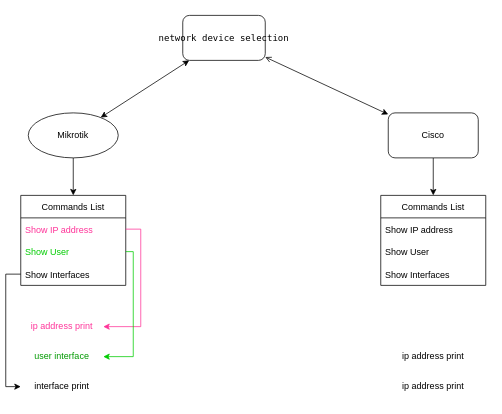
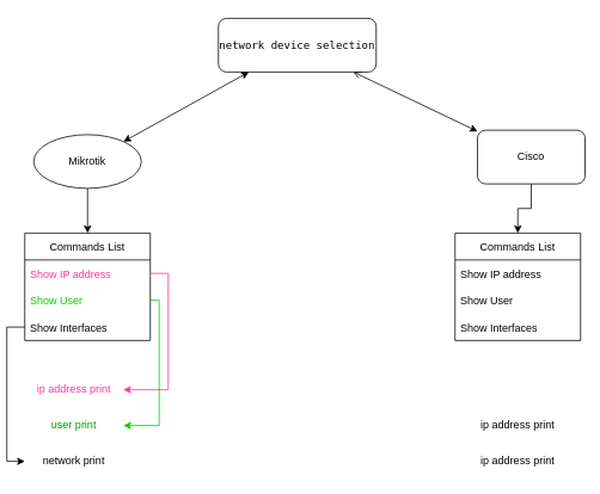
- <mxCell id="2" value="&lt;pre dir=&quot;ltr&quot; style=&quot;text-align:left&quot; id=&quot;tw-target-text&quot; data-placeholder=&quot;Перевод&quot; class=&quot;tw-data-text tw-text-large tw-ta&quot;&gt;&lt;span class=&quot;Y2IQFc&quot; lang=&quot;en&quot;&gt;network device selection&lt;/span&gt;&lt;/pre&gt;" style="rounded=1;whiteSpace=wrap;html=1;" vertex="1" parent="1"><mxGeometry x="236" y="20" width="110" height="60" as="geometry" /></mxCell>
+ <mxCell id="2" value="&lt;pre dir=&quot;ltr&quot; style=&quot;text-align:left&quot; id=&quot;tw-target-text&quot; data-placeholder=&quot;Перевод&quot; class=&quot;tw-data-text tw-text-large tw-ta&quot;&gt;&lt;span class=&quot;Y2IQFc&quot; lang=&quot;en&quot;&gt;network device selection&lt;/span&gt;&lt;/pre&gt;" style="rounded=1;whiteSpace=wrap;html=1;" vertex="1" parent="1"><mxGeometry x="236" y="20" width="176" height="60" as="geometry" /></mxCell>
- <mxCell id="6" value="Cisco" style="rounded=1;whiteSpace=wrap;html=1;" vertex="1" parent="1"><mxGeometry x="510" y="150" width="120" height="60" as="geometry" /></mxCell>
+ <mxCell id="6" value="Cisco" style="rounded=1;whiteSpace=wrap;html=1;" vertex="1" parent="1"><mxGeometry x="525" y="145" width="120" height="60" as="geometry" /></mxCell>
- <mxCell id="17" value="&lt;font color=&quot;#009900&quot;&gt;user interface&lt;/font&gt;" style="text;html=1;strokeColor=none;fillColor=none;align=center;verticalAlign=middle;whiteSpace=wrap;rounded=0;" vertex="1" parent="1"><mxGeometry x="20" y="460" width="110" height="30" as="geometry" /></mxCell>
+ <mxCell id="17" value="&lt;font color=&quot;#009900&quot;&gt;user print&lt;/font&gt;" style="text;html=1;strokeColor=none;fillColor=none;align=center;verticalAlign=middle;whiteSpace=wrap;rounded=0;" vertex="1" parent="1"><mxGeometry x="20" y="460" width="110" height="30" as="geometry" /></mxCell>
- <mxCell id="19" value="interface print" style="text;html=1;strokeColor=none;fillColor=none;align=center;verticalAlign=middle;whiteSpace=wrap;rounded=0;" vertex="1" parent="1"><mxGeometry x="20" y="500" width="110" height="30" as="geometry" /></mxCell>
+ <mxCell id="19" value="network print" style="text;html=1;strokeColor=none;fillColor=none;align=center;verticalAlign=middle;whiteSpace=wrap;rounded=0;" vertex="1" parent="1"><mxGeometry x="20" y="500" width="110" height="30" as="geometry" /></mxCell>
